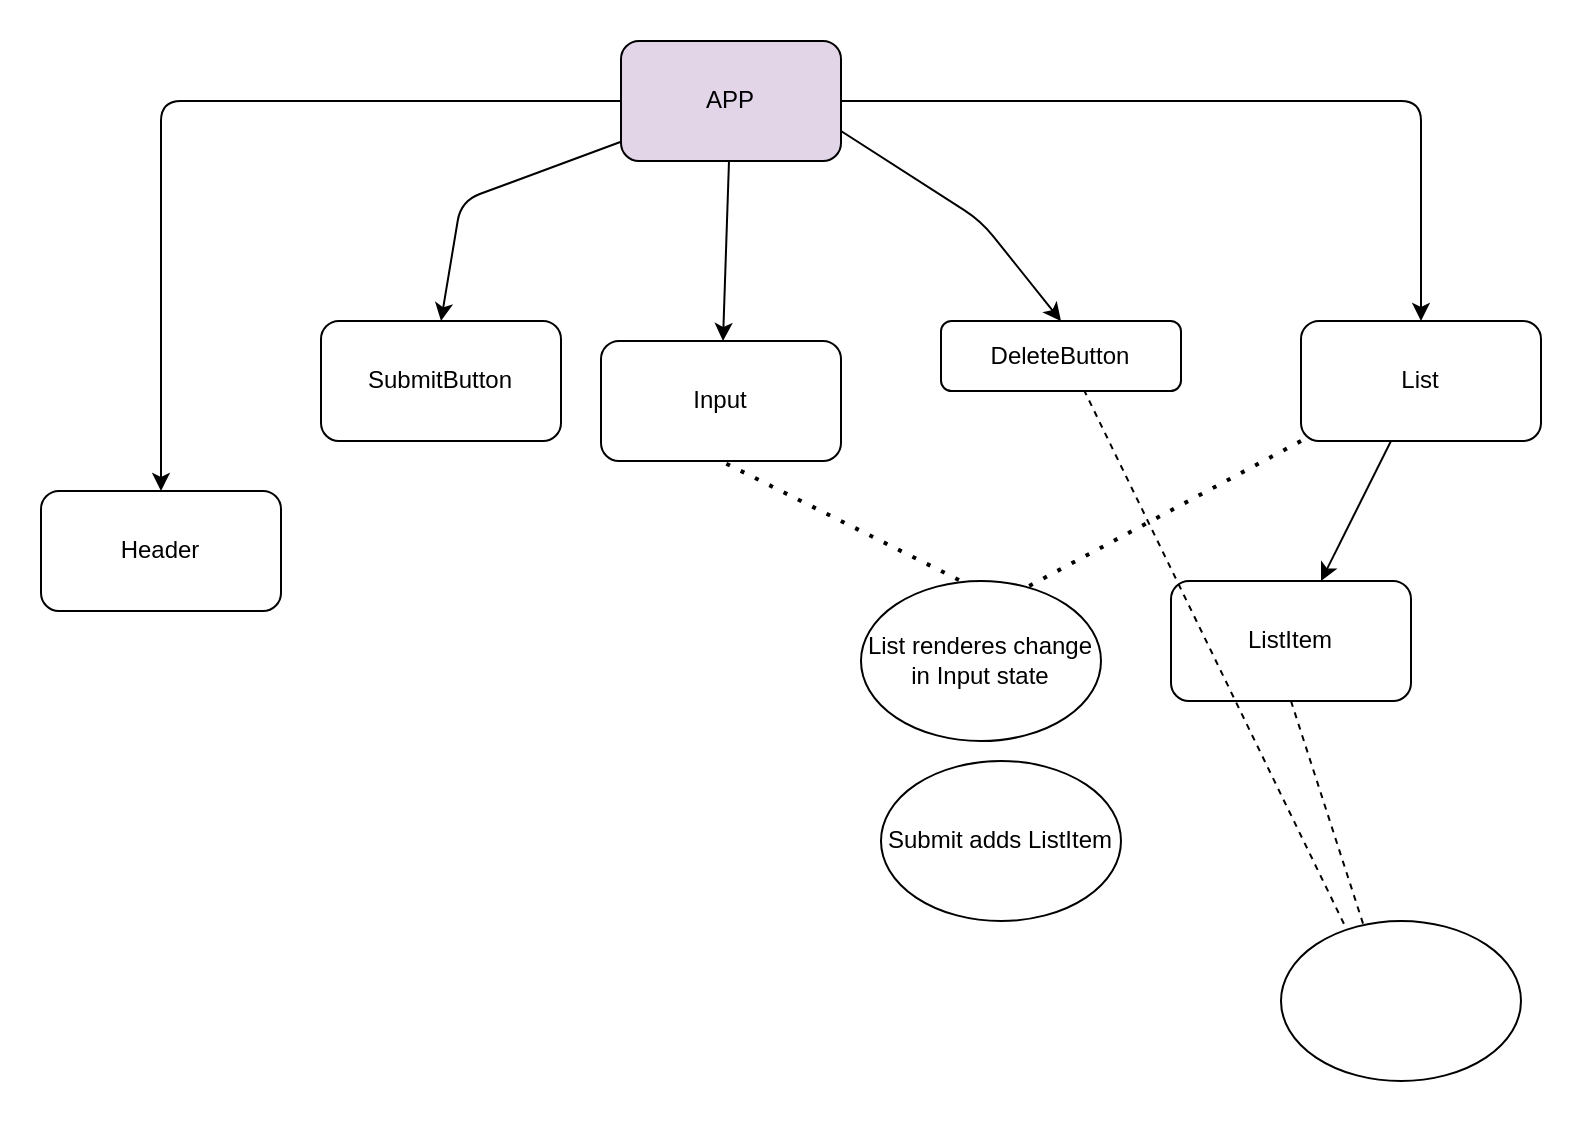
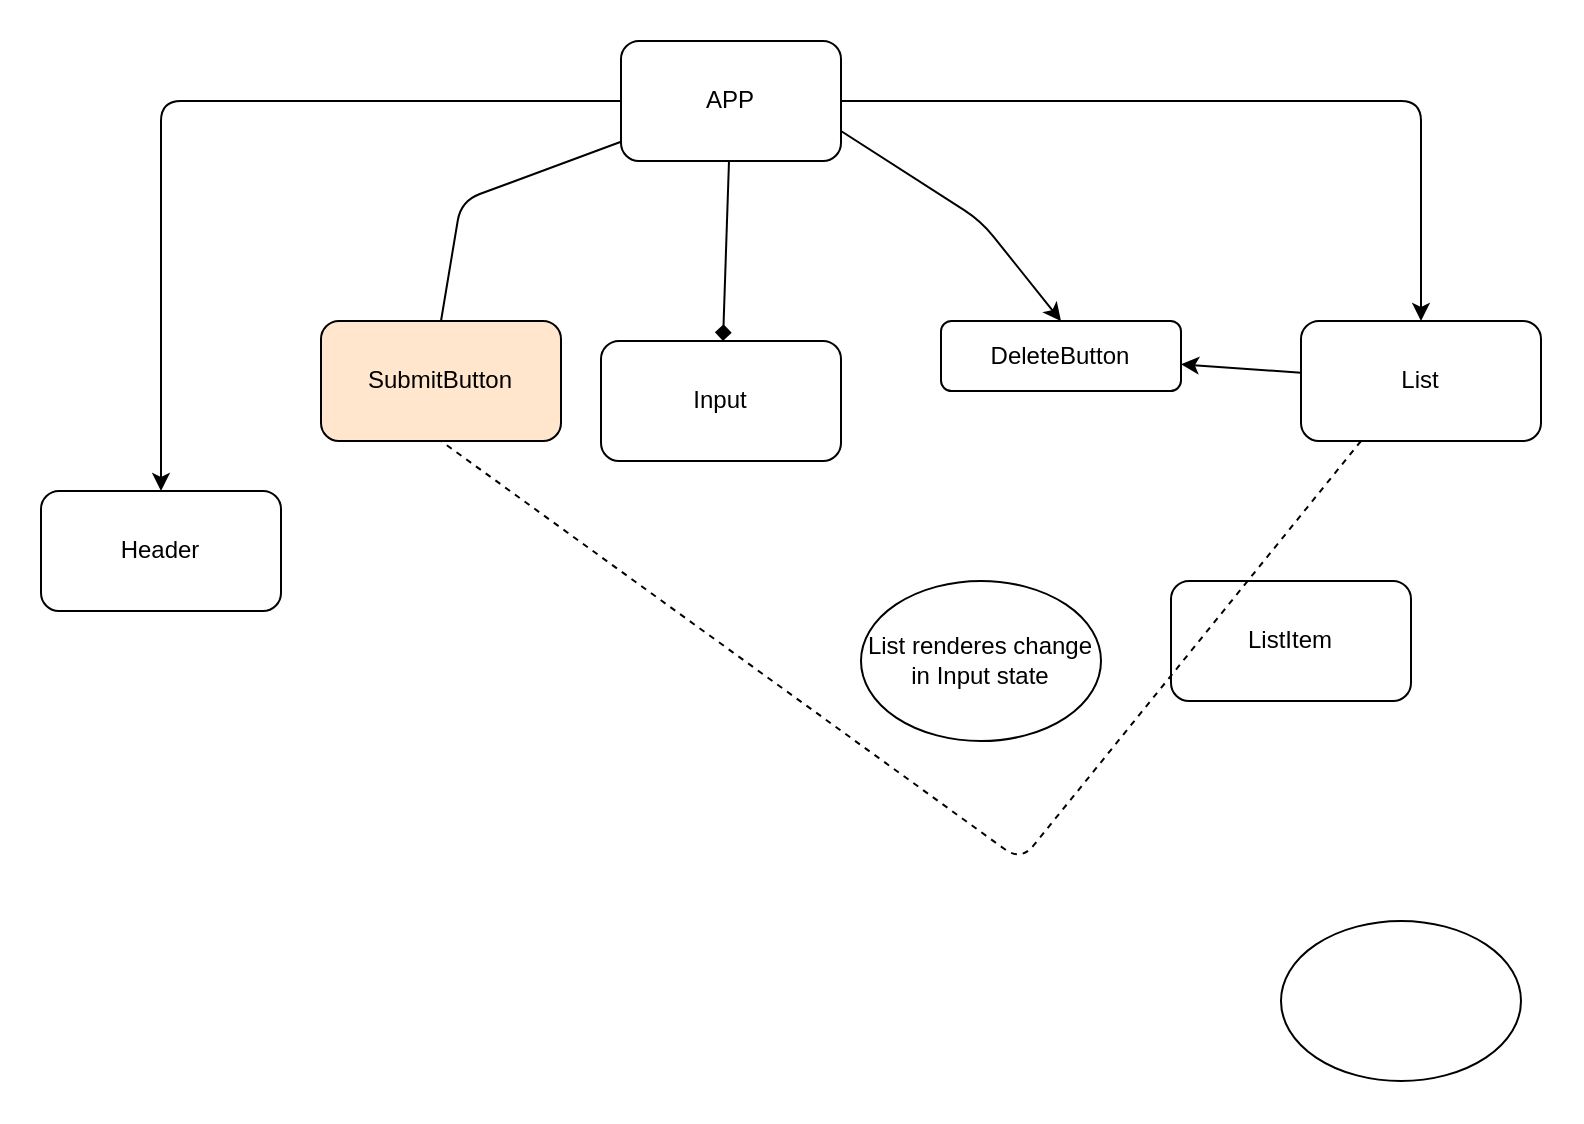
- <mxCell id="6" value="APP" style="rounded=1;whiteSpace=wrap;html=1;fillColor=#e1d5e7;" vertex="1" parent="1"><mxGeometry x="310" y="20" width="110" height="60" as="geometry" /></mxCell>
+ <mxCell id="6" value="APP" style="rounded=1;whiteSpace=wrap;html=1;" vertex="1" parent="1"><mxGeometry x="310" y="20" width="110" height="60" as="geometry" /></mxCell>
- <mxCell id="3" value="" style="edgeStyle=none;html=1;entryX=0.5;entryY=0;entryDx=0;entryDy=0;" edge="1" parent="1" source="6" target="12"><mxGeometry relative="1" as="geometry"><mxPoint x="230" y="150" as="targetPoint" /><Array as="points"><mxPoint x="230" y="100" /></Array></mxGeometry></mxCell>
+ <mxCell id="3" value="" style="edgeStyle=none;html=1;entryX=0.5;entryY=0;entryDx=0;entryDy=0;endArrow=none;" edge="1" parent="1" source="6" target="12"><mxGeometry relative="1" as="geometry"><mxPoint x="230" y="150" as="targetPoint" /><Array as="points"><mxPoint x="230" y="100" /></Array></mxGeometry></mxCell>
- <mxCell id="5" value="" style="edgeStyle=none;html=1;" edge="1" parent="1" source="6" target="8"><mxGeometry relative="1" as="geometry" /></mxCell>
+ <mxCell id="5" value="" style="edgeStyle=none;html=1;endArrow=diamond;" edge="1" parent="1" source="6" target="8"><mxGeometry relative="1" as="geometry" /></mxCell>
- <mxCell id="12" value="SubmitButton" style="rounded=1;whiteSpace=wrap;html=1;" vertex="1" parent="1"><mxGeometry x="160" y="160" width="120" height="60" as="geometry" /></mxCell>
+ <mxCell id="12" value="SubmitButton" style="rounded=1;whiteSpace=wrap;html=1;fillColor=#ffe6cc;" vertex="1" parent="1"><mxGeometry x="160" y="160" width="120" height="60" as="geometry" /></mxCell>
- <mxCell id="9" value="" style="edgeStyle=none;html=1;" edge="1" parent="1" source="10" target="11"><mxGeometry relative="1" as="geometry" /></mxCell>
+ <mxCell id="9" value="" style="edgeStyle=none;html=1;" edge="1" parent="1" source="10" target="14"><mxGeometry relative="1" as="geometry" /></mxCell>
- <mxCell id="15" value="" style="endArrow=none;dashed=1;html=1;dashPattern=1 3;strokeWidth=2;entryX=0.5;entryY=1;entryDx=0;entryDy=0;exitX=0;exitY=1;exitDx=0;exitDy=0;" edge="1" parent="1" source="10" target="8"><mxGeometry width="50" height="50" relative="1" as="geometry"><mxPoint x="390" y="300" as="sourcePoint" /><mxPoint x="440" y="250" as="targetPoint" /><Array as="points"><mxPoint x="500" y="300" /></Array></mxGeometry></mxCell>
+ <mxCell id="17" value="" style="endArrow=none;dashed=1;html=1;exitX=0.25;exitY=1;exitDx=0;exitDy=0;entryX=0.5;entryY=1;entryDx=0;entryDy=0;" edge="1" parent="1" source="10" target="12"><mxGeometry width="50" height="50" relative="1" as="geometry"><mxPoint x="530" y="410" as="sourcePoint" /><mxPoint x="220" y="220" as="targetPoint" /><Array as="points"><mxPoint x="510" y="430" /></Array></mxGeometry></mxCell>
- <mxCell id="19" value="" style="endArrow=none;dashed=1;html=1;exitX=0.5;exitY=1;exitDx=0;exitDy=0;entryX=0.597;entryY=0.994;entryDx=0;entryDy=0;entryPerimeter=0;" edge="1" parent="1" source="11" target="14"><mxGeometry width="50" height="50" relative="1" as="geometry"><mxPoint x="760" y="706" as="sourcePoint" /><mxPoint x="525" y="220" as="targetPoint" /><Array as="points"><mxPoint x="700" y="520" /></Array></mxGeometry></mxCell>
- <mxCell id="18" value="Submit adds ListItem" style="ellipse;whiteSpace=wrap;html=1;" vertex="1" parent="1"><mxGeometry x="440" y="380" width="120" height="80" as="geometry" /></mxCell>
